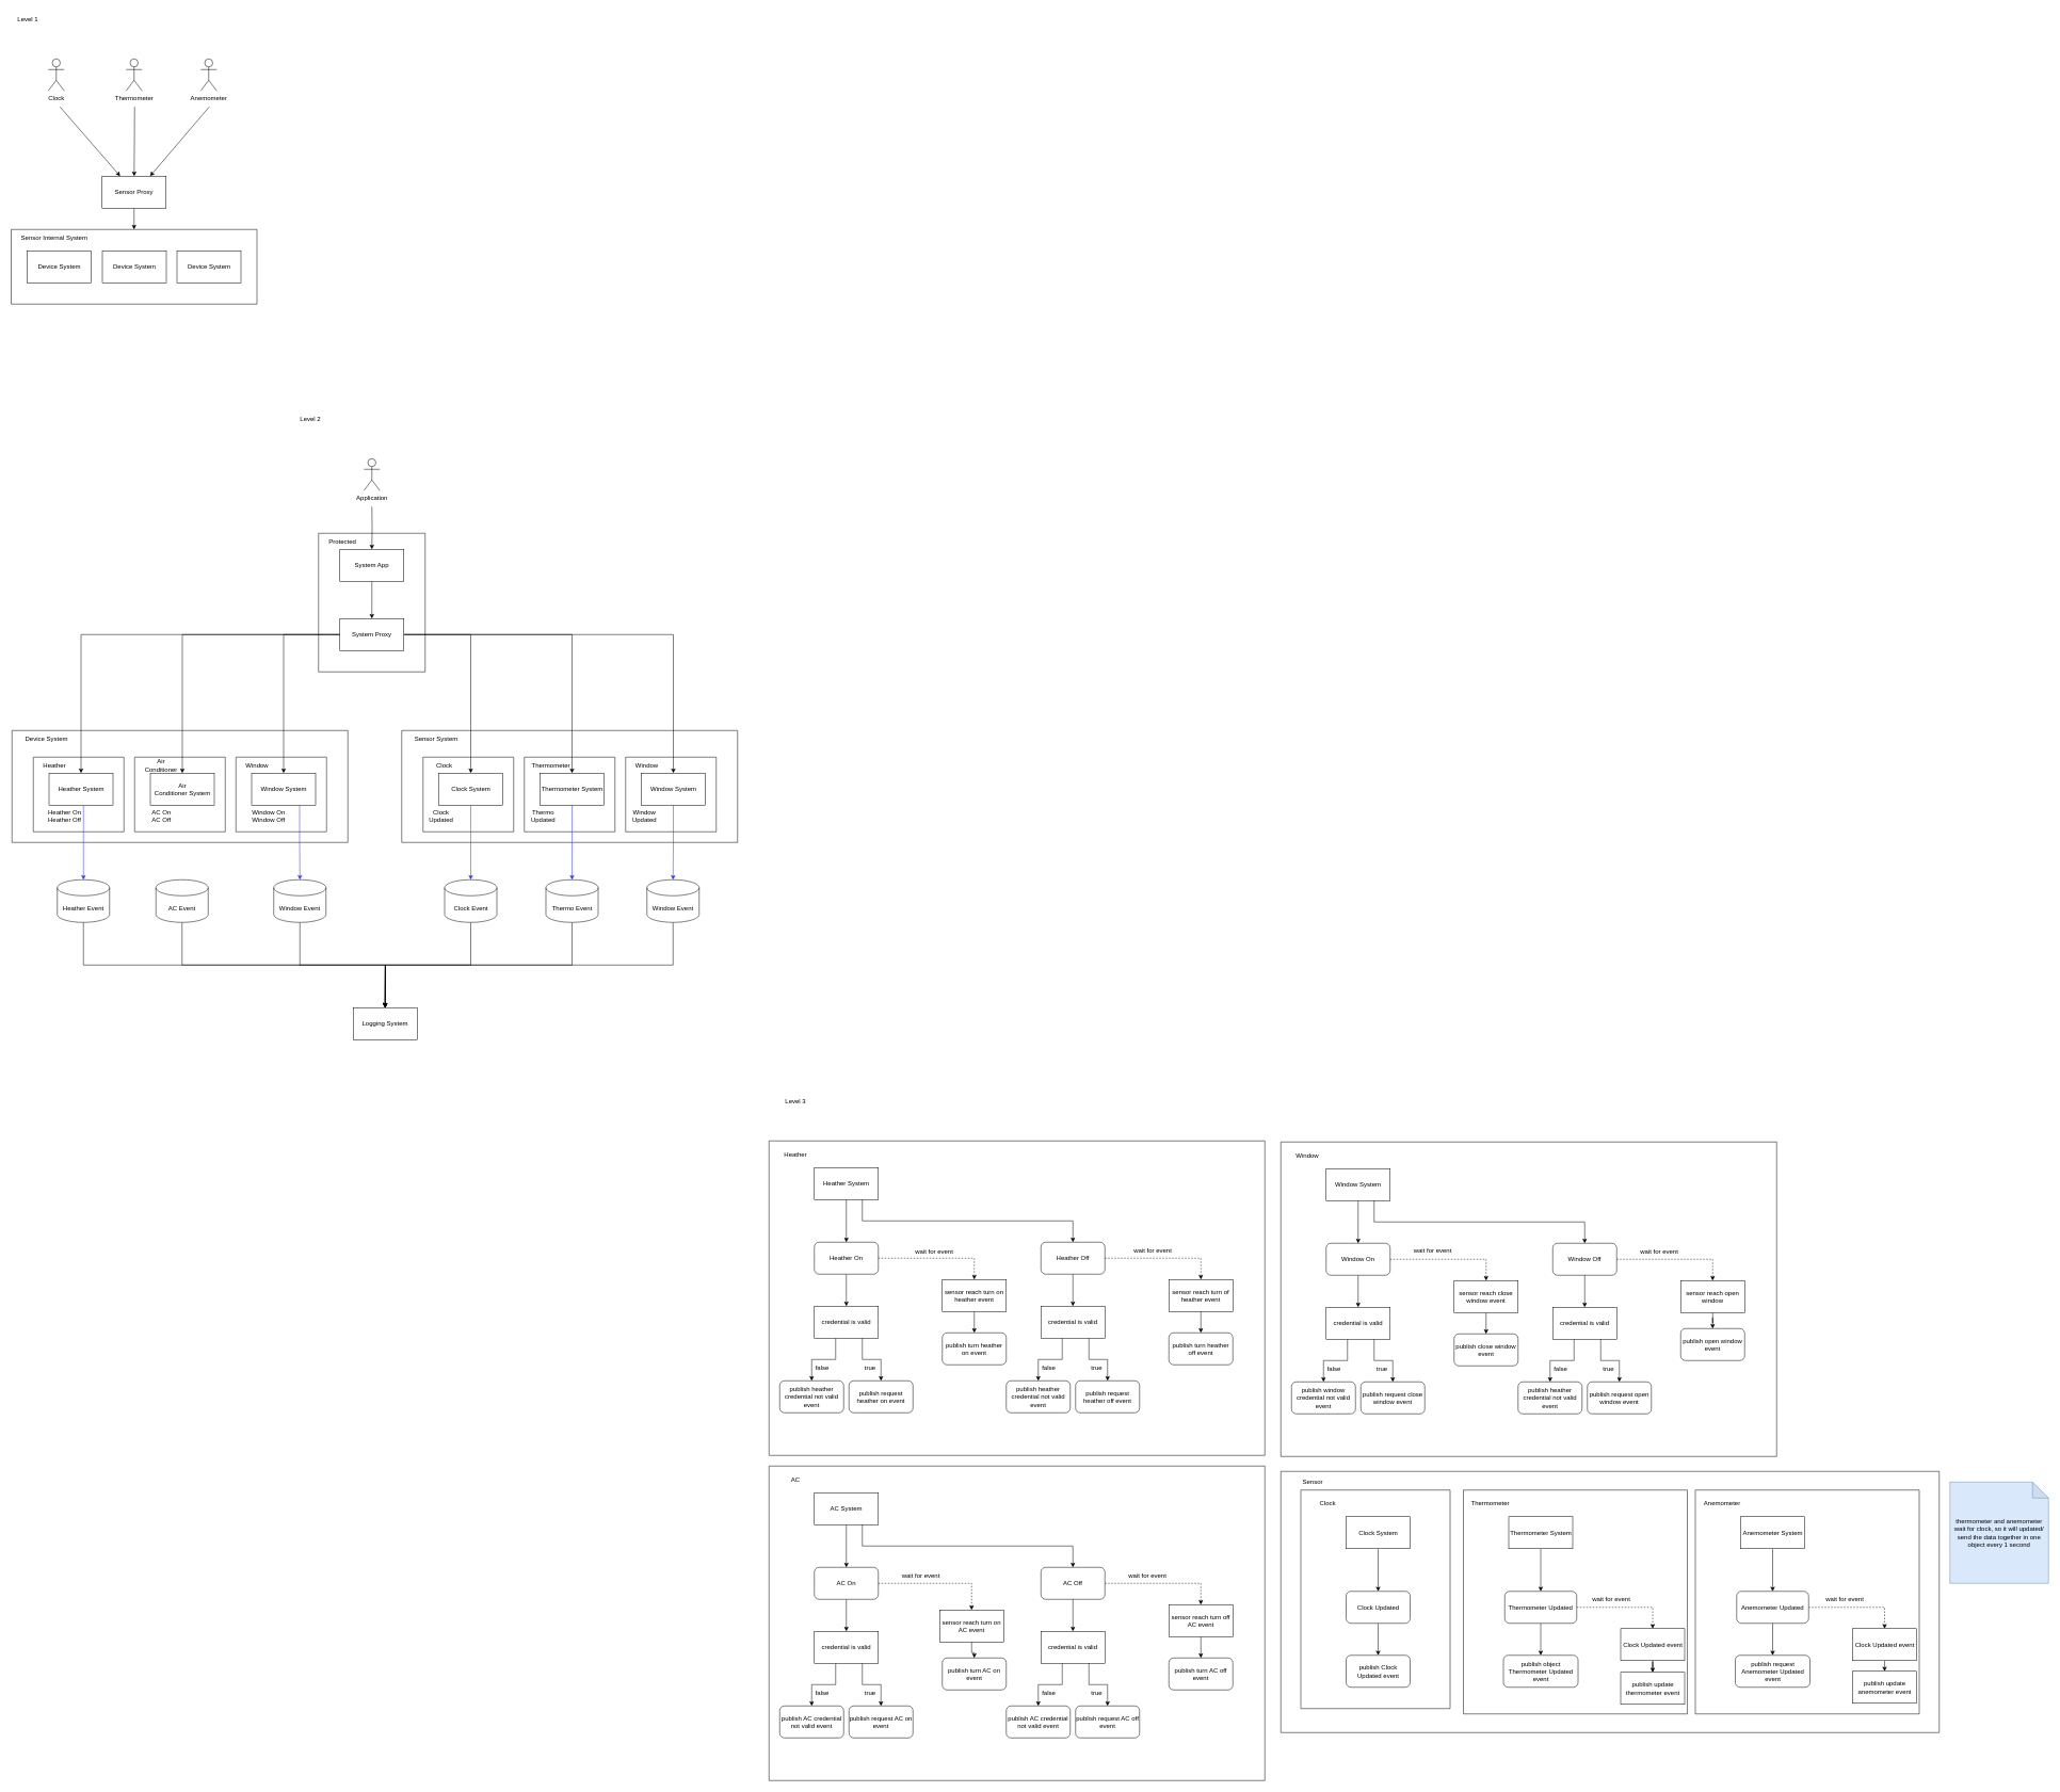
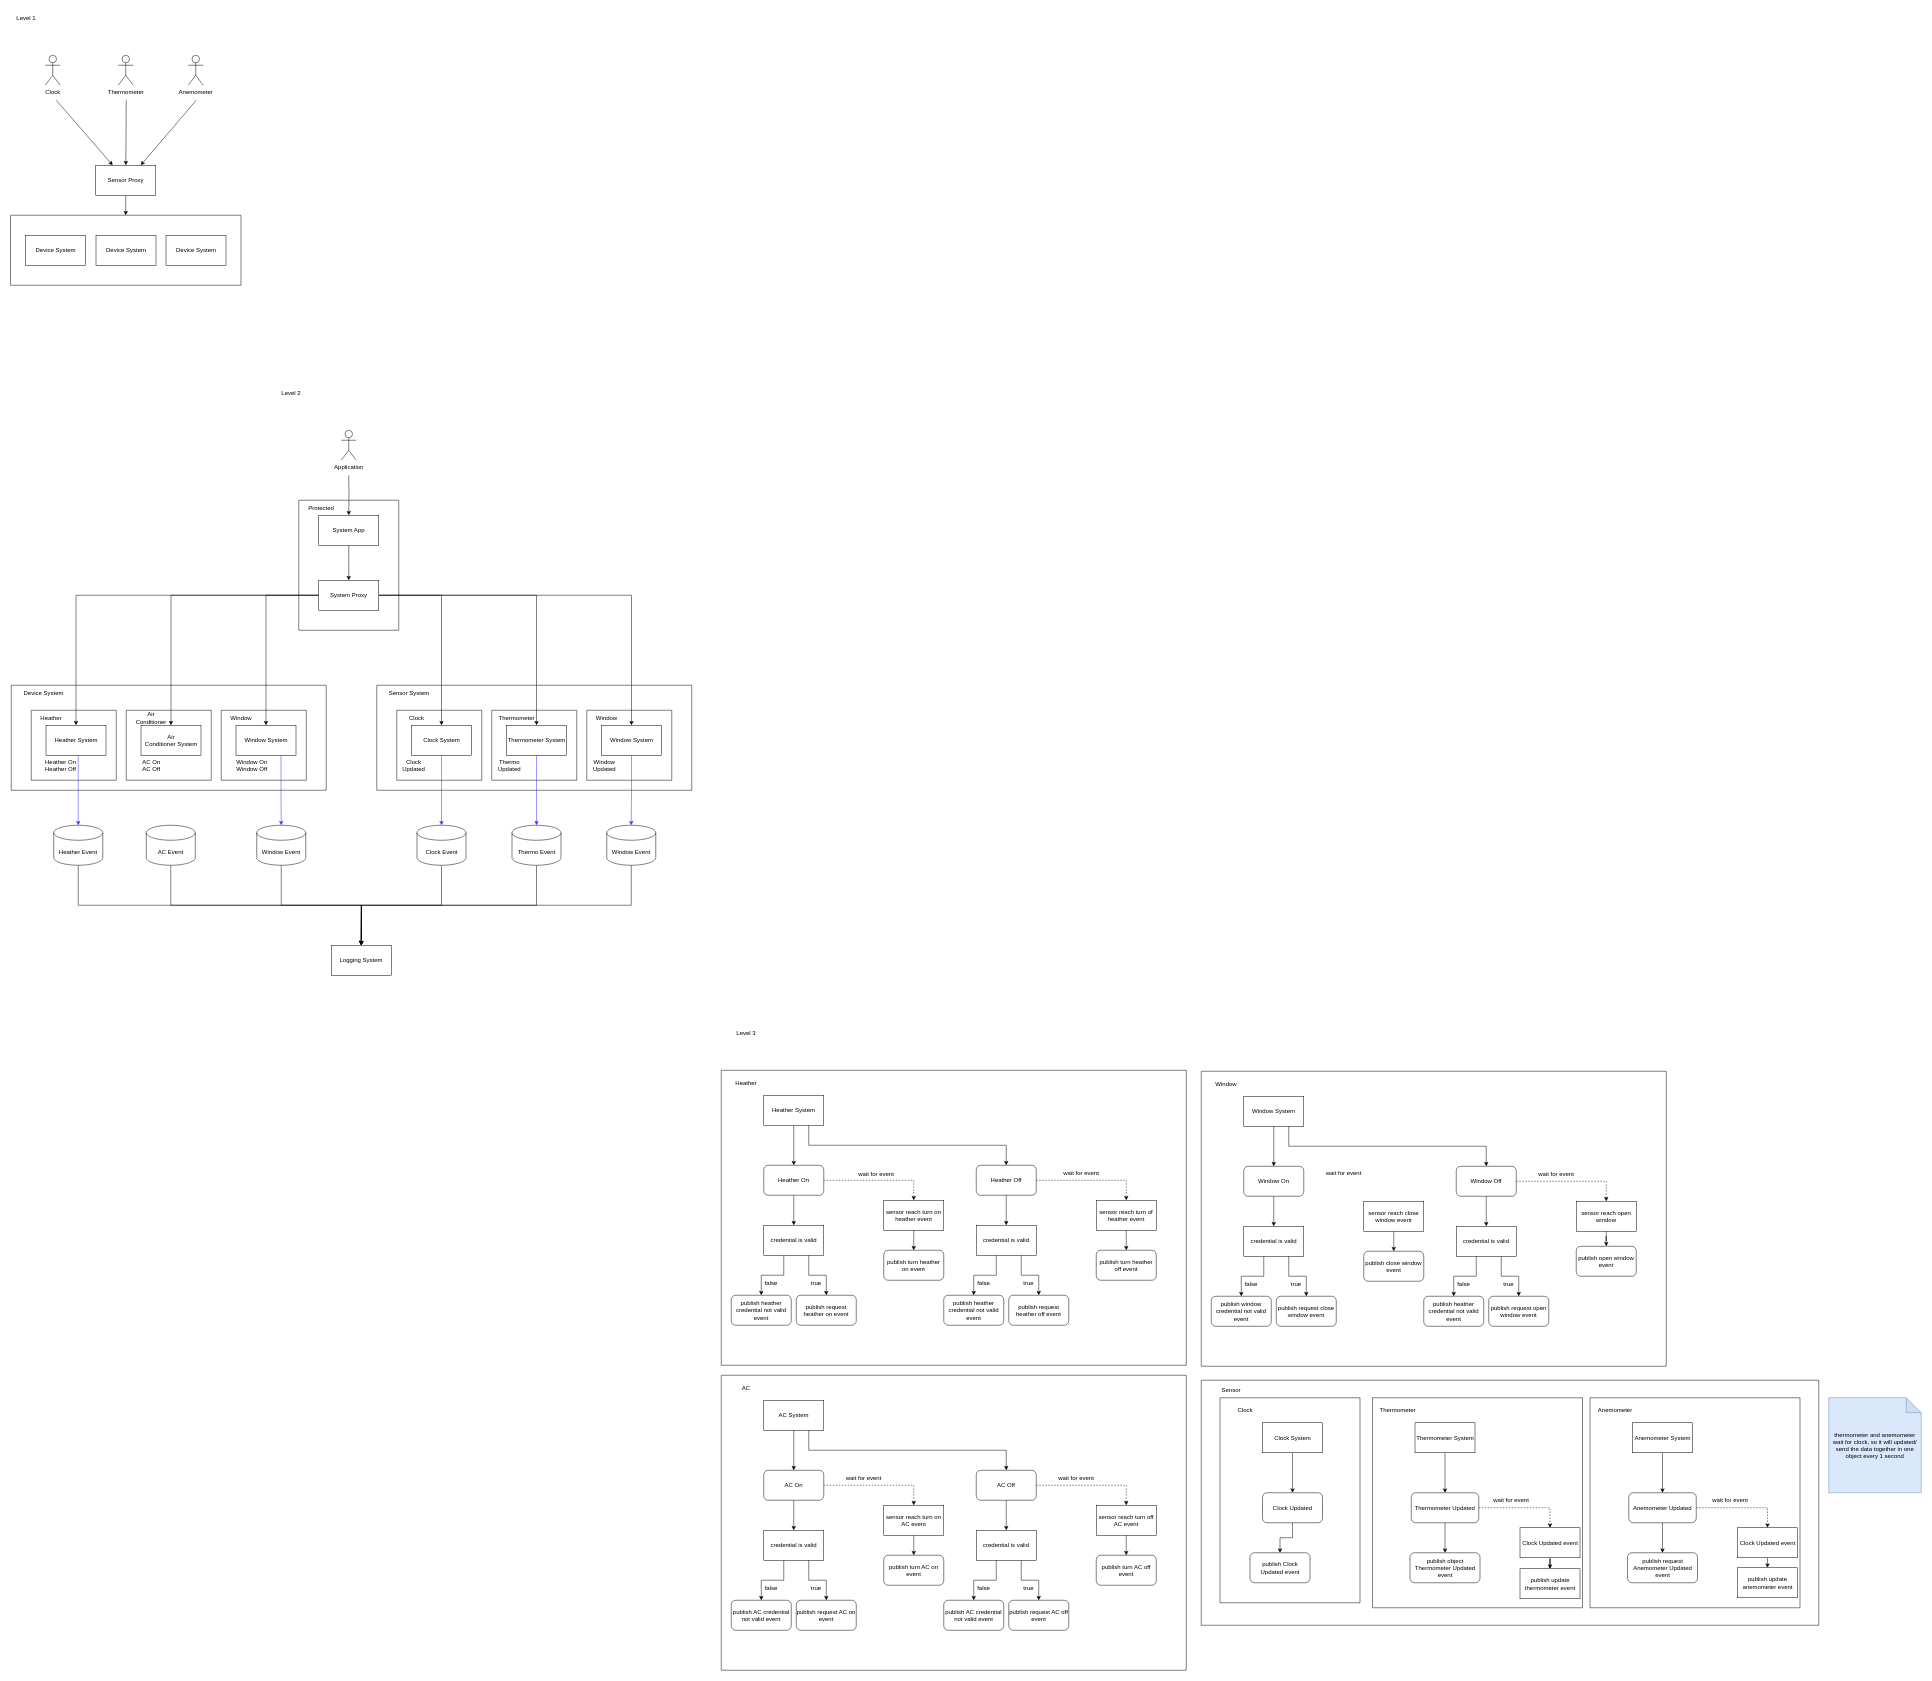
- <mxCell id="13" value="Sensor Internal System" style="text;html=1;strokeColor=none;fillColor=none;align=center;verticalAlign=middle;whiteSpace=wrap;rounded=0;" vertex="1" parent="11"><mxGeometry x="11" width="139" height="30" as="geometry" /></mxCell>
- <mxCell id="151" value="" style="edgeStyle=orthogonalEdgeStyle;rounded=0;orthogonalLoop=1;jettySize=auto;html=1;strokeColor=#000000;dashed=1;" edge="1" parent="143" source="148" target="150"><mxGeometry relative="1" as="geometry" /></mxCell>
- <mxCell id="209" value="thermometer and anemometer wait for clock, so it will updated/ send the data together in one object every 1 second" style="shape=note;whiteSpace=wrap;html=1;backgroundOutline=1;darkOpacity=0.05;rounded=0;fillColor=#dae8fc;strokeColor=#6c8ebf;" vertex="1" parent="1"><mxGeometry x="3657" y="2780" width="185" height="190" as="geometry" /></mxCell>
+ <mxCell id="209" value="thermometer and anemometer wait for clock, so it will updated/ send the data together in one object every 1 second" style="shape=note;whiteSpace=wrap;html=1;backgroundOutline=1;darkOpacity=0.05;rounded=0;fillColor=#dae8fc;strokeColor=#6c8ebf;" vertex="1" parent="1"><mxGeometry x="3657" y="2795" width="185" height="190" as="geometry" /></mxCell>
- <mxCell id="117" value="sensor reach turn on AC event" style="rounded=0;whiteSpace=wrap;html=1;" vertex="1" parent="110"><mxGeometry x="320" y="270" width="120" height="60" as="geometry" /></mxCell>
+ <mxCell id="117" value="sensor reach turn on AC event" style="rounded=0;whiteSpace=wrap;html=1;" vertex="1" parent="110"><mxGeometry x="325" y="260" width="120" height="60" as="geometry" /></mxCell>
- <mxCell id="184" value="publish Clock Updated event" style="whiteSpace=wrap;html=1;rounded=1;" vertex="1" parent="178"><mxGeometry x="85" y="310" width="120" height="60" as="geometry" /></mxCell>
+ <mxCell id="184" value="publish Clock Updated event" style="whiteSpace=wrap;html=1;rounded=1;" vertex="1" parent="178"><mxGeometry x="60" y="310" width="120" height="60" as="geometry" /></mxCell>
